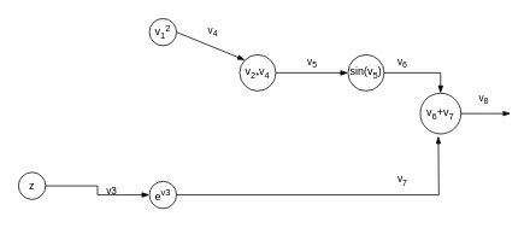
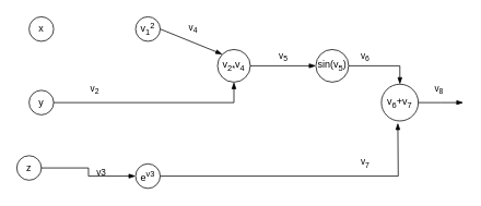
+ <mxCell id="2" value="x" style="ellipse;whiteSpace=wrap;html=1;aspect=fixed;fillColor=none;" vertex="1" parent="1"><mxGeometry x="35" y="20" width="30" height="30" as="geometry" /></mxCell>
+ <mxCell id="4" value="y" style="ellipse;whiteSpace=wrap;html=1;aspect=fixed;fillColor=none;" vertex="1" parent="1"><mxGeometry x="35" y="110" width="30" height="30" as="geometry" /></mxCell>
+ <mxCell id="3" value="v&lt;sub&gt;2&lt;/sub&gt;" style="edgeStyle=orthogonalEdgeStyle;rounded=0;orthogonalLoop=1;jettySize=auto;html=1;entryX=0.5;entryY=1;entryDx=0;entryDy=0;endArrow=blockThin;endFill=1;labelBackgroundColor=none;" edge="1" parent="1" source="4" target="9"><mxGeometry x="0.918" y="170" relative="1" as="geometry"><mxPoint as="offset" /></mxGeometry></mxCell>
